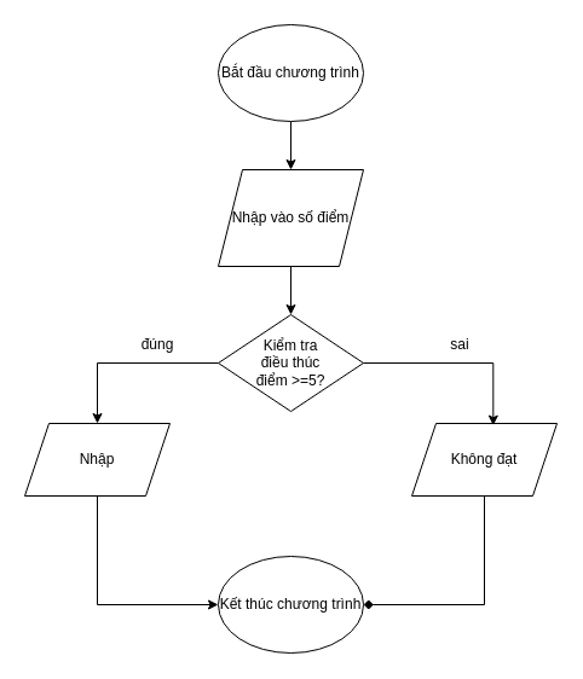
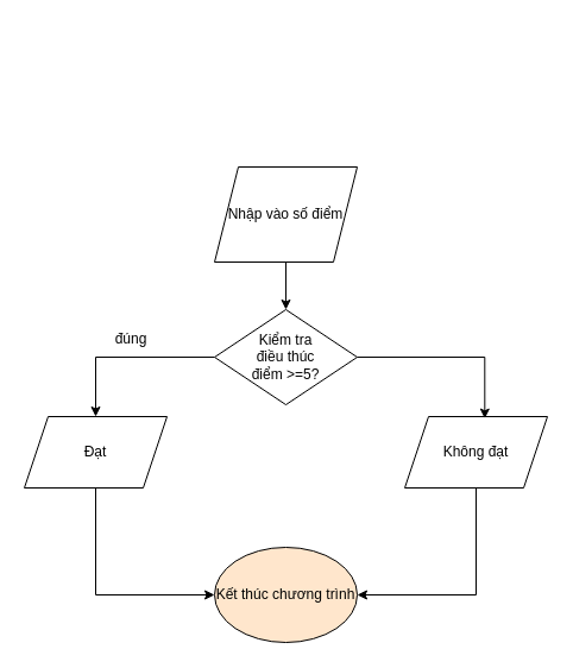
- <mxCell id="3" value="Bắt đầu chương trình" style="ellipse;whiteSpace=wrap;html=1;" vertex="1" parent="1"><mxGeometry x="180" y="20" width="120" height="80" as="geometry" /></mxCell>
- <mxCell id="2" style="edgeStyle=orthogonalEdgeStyle;rounded=0;orthogonalLoop=1;jettySize=auto;html=1;exitX=0.5;exitY=1;exitDx=0;exitDy=0;" edge="1" parent="1" source="3" target="5"><mxGeometry relative="1" as="geometry" /></mxCell>
- <mxCell id="14" value="đúng" style="text;html=1;align=center;verticalAlign=middle;whiteSpace=wrap;rounded=0;" vertex="1" parent="1"><mxGeometry x="100" y="270" width="60" height="30" as="geometry" /></mxCell>
+ <mxCell id="14" value="đúng" style="text;html=1;align=center;verticalAlign=middle;whiteSpace=wrap;rounded=0;" vertex="1" parent="1"><mxGeometry x="80" y="270" width="60" height="30" as="geometry" /></mxCell>
- <mxCell id="15" value="sai" style="text;html=1;align=center;verticalAlign=middle;whiteSpace=wrap;rounded=0;" vertex="1" parent="1"><mxGeometry x="350" y="270" width="60" height="30" as="geometry" /></mxCell>
- <mxCell id="10" value="Nhập" style="shape=parallelogram;perimeter=parallelogramPerimeter;whiteSpace=wrap;html=1;fixedSize=1;" vertex="1" parent="1"><mxGeometry x="20" y="350" width="120" height="60" as="geometry" /></mxCell>
+ <mxCell id="10" value="Đạt" style="shape=parallelogram;perimeter=parallelogramPerimeter;whiteSpace=wrap;html=1;fixedSize=1;" vertex="1" parent="1"><mxGeometry x="20" y="350" width="120" height="60" as="geometry" /></mxCell>
- <mxCell id="16" value="Kết thúc chương trình" style="ellipse;whiteSpace=wrap;html=1;" vertex="1" parent="1"><mxGeometry x="180" y="460" width="120" height="80" as="geometry" /></mxCell>
+ <mxCell id="16" value="Kết thúc chương trình" style="ellipse;whiteSpace=wrap;html=1;fillColor=#ffe6cc;" vertex="1" parent="1"><mxGeometry x="180" y="460" width="120" height="80" as="geometry" /></mxCell>
- <mxCell id="11" style="edgeStyle=orthogonalEdgeStyle;rounded=0;orthogonalLoop=1;jettySize=auto;html=1;exitX=0.5;exitY=1;exitDx=0;exitDy=0;entryX=1;entryY=0.5;entryDx=0;entryDy=0;endArrow=diamond;" edge="1" parent="1" source="12" target="16"><mxGeometry relative="1" as="geometry" /></mxCell>
+ <mxCell id="11" style="edgeStyle=orthogonalEdgeStyle;rounded=0;orthogonalLoop=1;jettySize=auto;html=1;exitX=0.5;exitY=1;exitDx=0;exitDy=0;entryX=1;entryY=0.5;entryDx=0;entryDy=0;" edge="1" parent="1" source="12" target="16"><mxGeometry relative="1" as="geometry" /></mxCell>
